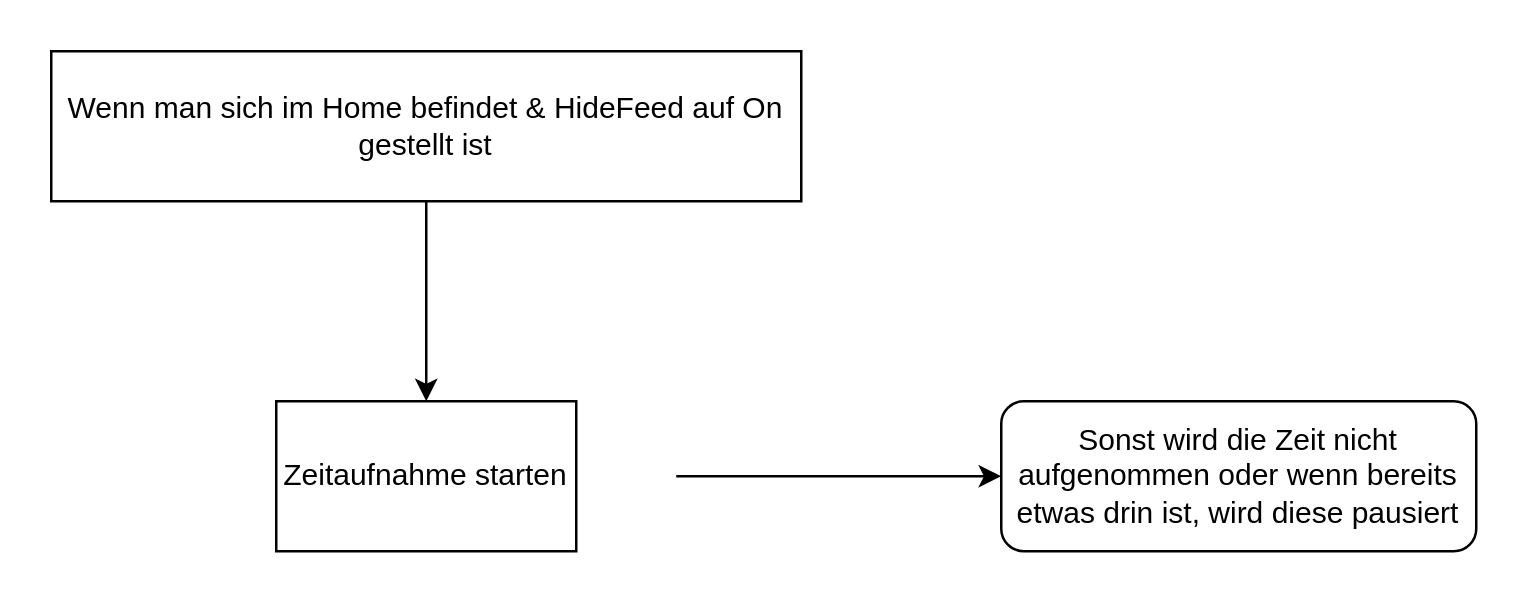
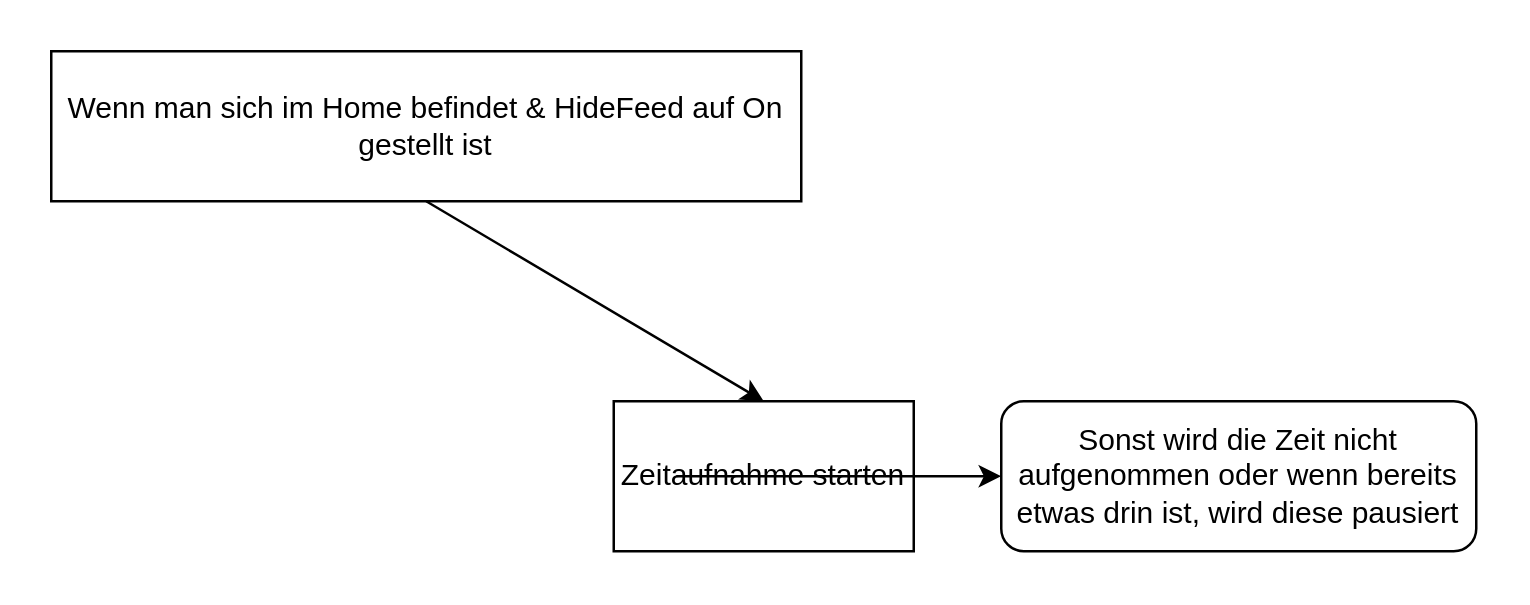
- <mxCell id="4" value="Zeitaufnahme starten" style="rounded=0;whiteSpace=wrap;html=1;" vertex="1" parent="1"><mxGeometry x="110" y="160" width="120" height="60" as="geometry" /></mxCell>
+ <mxCell id="4" value="Zeitaufnahme starten" style="rounded=0;whiteSpace=wrap;html=1;" vertex="1" parent="1"><mxGeometry x="245" y="160" width="120" height="60" as="geometry" /></mxCell>
